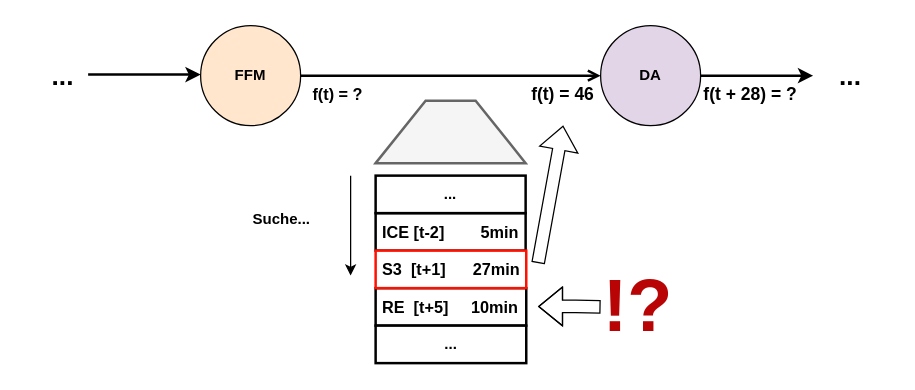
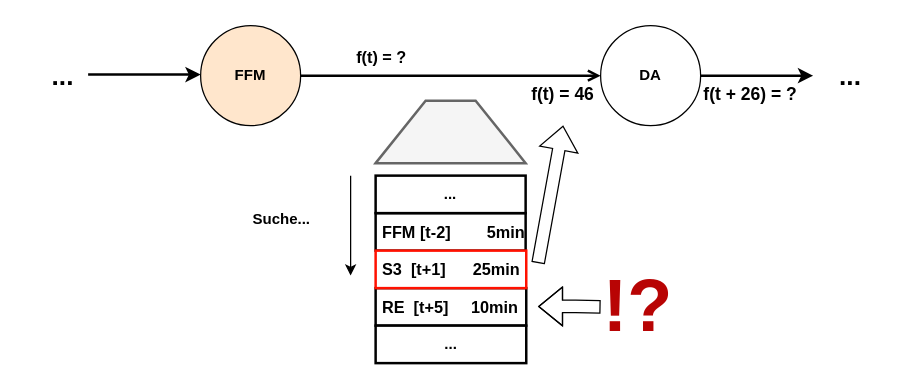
- <mxCell id="4" value="DA" style="ellipse;whiteSpace=wrap;html=1;aspect=fixed;fontStyle=1;fillColor=#e1d5e7;" vertex="1" parent="1"><mxGeometry x="480" y="20" width="80" height="80" as="geometry" /></mxCell>
+ <mxCell id="4" value="DA" style="ellipse;whiteSpace=wrap;html=1;aspect=fixed;fontStyle=1" vertex="1" parent="1"><mxGeometry x="480" y="20" width="80" height="80" as="geometry" /></mxCell>
- <mxCell id="12" value="f(t) = ?" style="text;html=1;strokeColor=none;fillColor=none;align=center;verticalAlign=middle;whiteSpace=wrap;rounded=0;fontSize=13;fontStyle=1" vertex="1" parent="1"><mxGeometry x="240" y="60" width="60" height="30" as="geometry" /></mxCell>
+ <mxCell id="12" value="f(t) = ?" style="text;html=1;strokeColor=none;fillColor=none;align=center;verticalAlign=middle;whiteSpace=wrap;rounded=0;fontSize=13;fontStyle=1" vertex="1" parent="1"><mxGeometry x="275" y="30" width="60" height="30" as="geometry" /></mxCell>
- <mxCell id="19" value="f(t + 28) = ?" style="text;html=1;strokeColor=none;fillColor=none;align=center;verticalAlign=middle;whiteSpace=wrap;rounded=0;fontSize=14;fontStyle=1" vertex="1" parent="1"><mxGeometry x="560" y="60" width="80" height="30" as="geometry" /></mxCell>
+ <mxCell id="19" value="f(t + 26) = ?" style="text;html=1;strokeColor=none;fillColor=none;align=center;verticalAlign=middle;whiteSpace=wrap;rounded=0;fontSize=14;fontStyle=1" vertex="1" parent="1"><mxGeometry x="560" y="60" width="80" height="30" as="geometry" /></mxCell>
- <mxCell id="10" value="&amp;nbsp;ICE [t-2]&amp;nbsp; &amp;nbsp; &amp;nbsp; &amp;nbsp; 5min" style="rounded=0;whiteSpace=wrap;html=1;align=left;fontSize=13;fontStyle=1;strokeWidth=2;" vertex="1" parent="1"><mxGeometry x="300" y="170" width="120" height="30" as="geometry" /></mxCell>
+ <mxCell id="10" value="&amp;nbsp;FFM [t-2]&amp;nbsp; &amp;nbsp; &amp;nbsp; &amp;nbsp; 5min" style="rounded=0;whiteSpace=wrap;html=1;align=left;fontSize=13;fontStyle=1;strokeWidth=2;" vertex="1" parent="1"><mxGeometry x="300" y="170" width="120" height="30" as="geometry" /></mxCell>
- <mxCell id="16" value="&amp;nbsp;S3&amp;nbsp; [t+1]&amp;nbsp; &amp;nbsp; &amp;nbsp; 27min" style="rounded=0;whiteSpace=wrap;html=1;align=left;fontSize=13;strokeWidth=2;fontStyle=1;strokeColor=#FF1100;" vertex="1" parent="1"><mxGeometry x="300" y="200" width="120.5" height="30" as="geometry" /></mxCell>
+ <mxCell id="16" value="&amp;nbsp;S3&amp;nbsp; [t+1]&amp;nbsp; &amp;nbsp; &amp;nbsp; 25min" style="rounded=0;whiteSpace=wrap;html=1;align=left;fontSize=13;strokeWidth=2;fontStyle=1;strokeColor=#FF1100;" vertex="1" parent="1"><mxGeometry x="300" y="200" width="120.5" height="30" as="geometry" /></mxCell>
